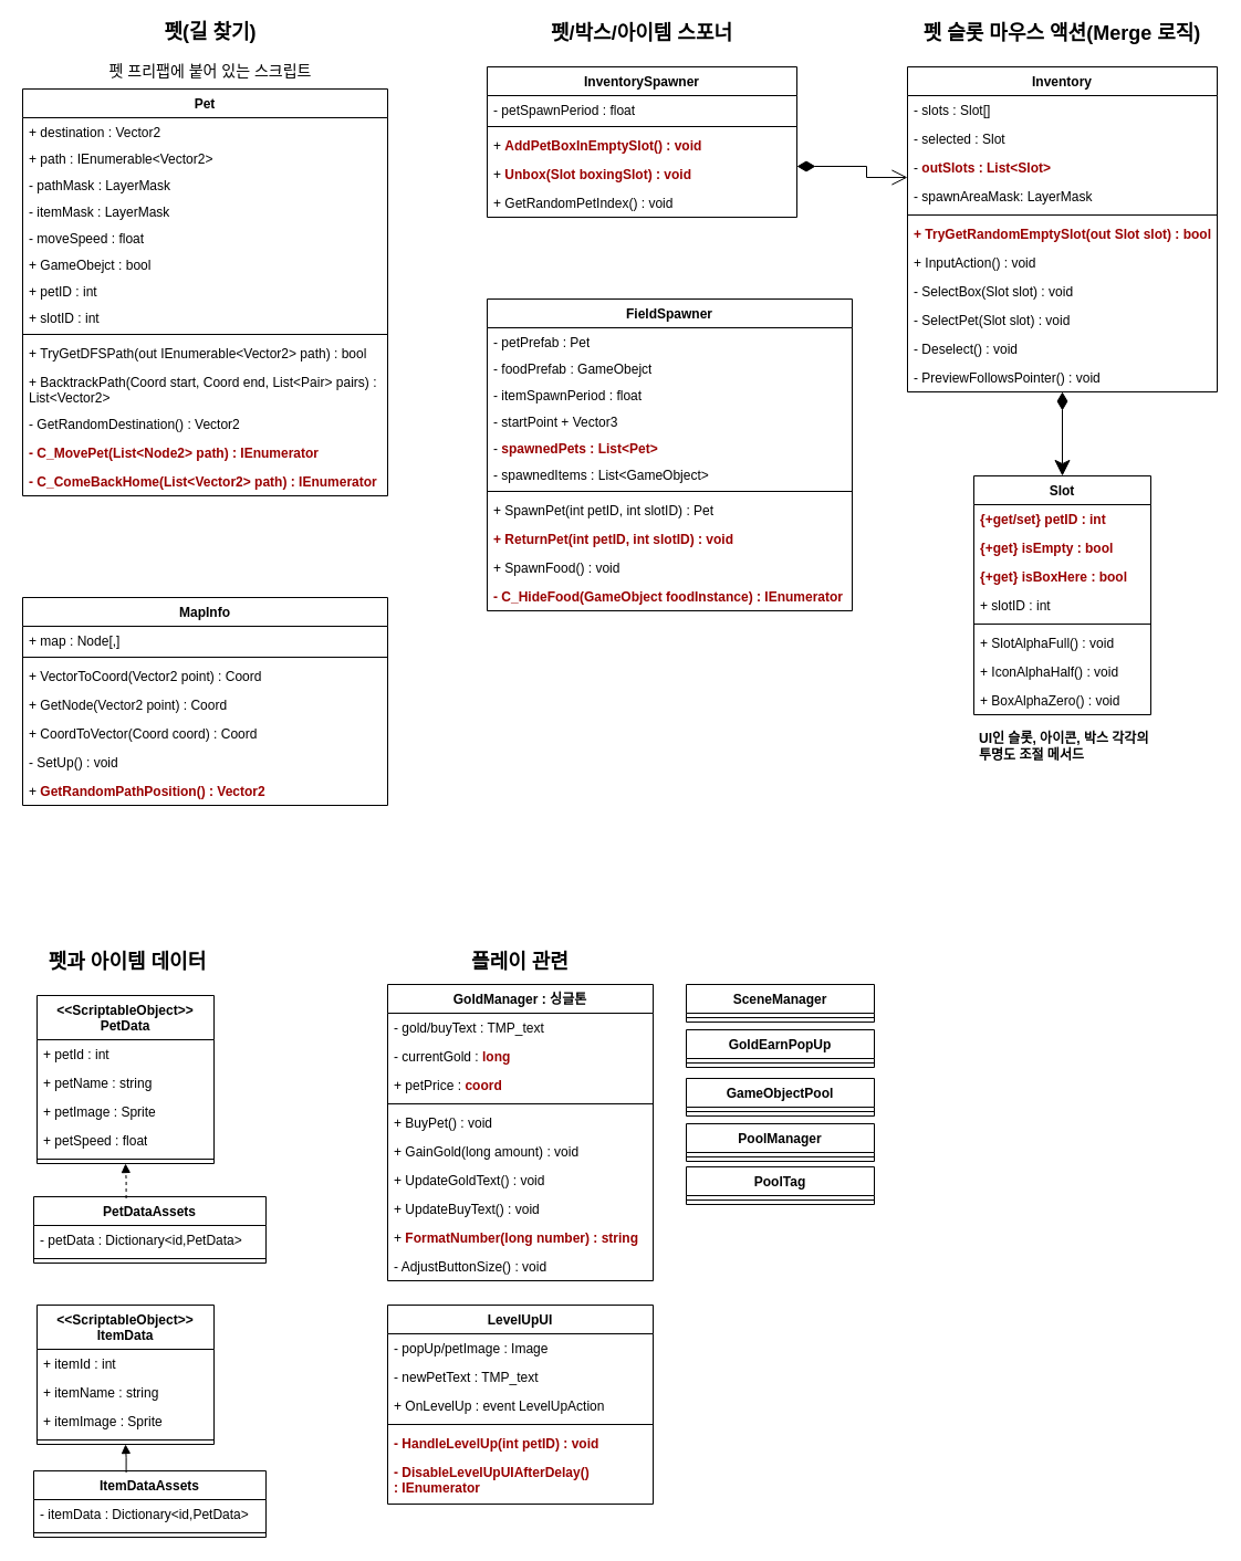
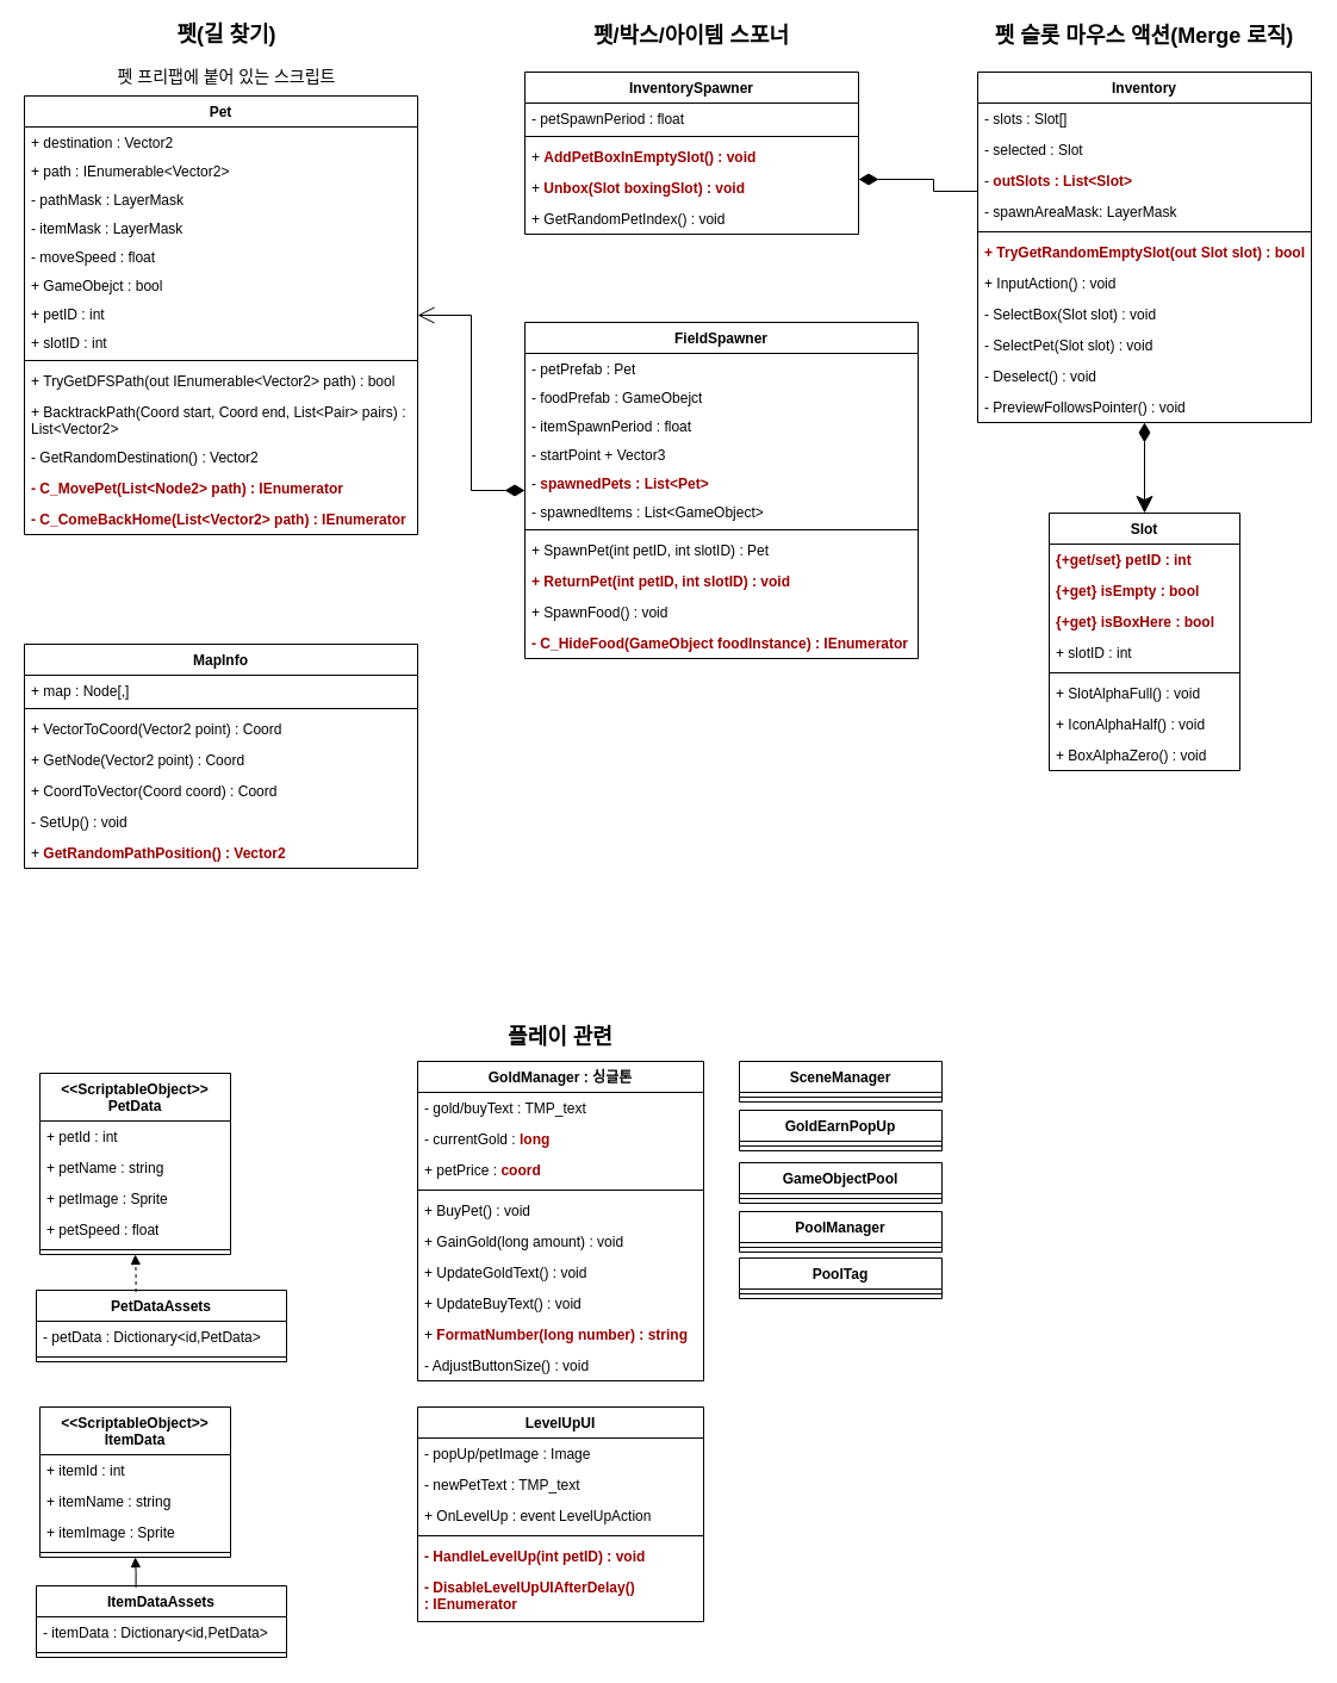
- <mxCell id="90" value="" style="endArrow=open;html=1;endSize=12;startArrow=diamondThin;startSize=14;startFill=1;edgeStyle=orthogonalEdgeStyle;align=left;verticalAlign=bottom;rounded=0;" edge="1" parent="1" source="33" target="2"><mxGeometry x="-1" y="3" relative="1" as="geometry"><mxPoint x="720" y="149.728" as="sourcePoint" /><mxPoint x="835.4" y="160.29" as="targetPoint" /><Array as="points"><mxPoint x="783" y="150" /><mxPoint x="783" y="160" /></Array></mxGeometry></mxCell>
+ <mxCell id="90" value="" style="endArrow=none;html=1;endSize=12;startArrow=diamondThin;startSize=14;startFill=1;edgeStyle=orthogonalEdgeStyle;align=left;verticalAlign=bottom;rounded=0;" edge="1" parent="1" source="33" target="2"><mxGeometry x="-1" y="3" relative="1" as="geometry"><mxPoint x="720" y="149.728" as="sourcePoint" /><mxPoint x="835.4" y="160.29" as="targetPoint" /><Array as="points"><mxPoint x="783" y="150" /><mxPoint x="783" y="160" /></Array></mxGeometry></mxCell>
+ <mxCell id="89" value="" style="endArrow=open;html=1;endSize=12;startArrow=diamondThin;startSize=14;startFill=1;edgeStyle=orthogonalEdgeStyle;align=left;verticalAlign=bottom;rounded=0;" edge="1" parent="1" source="52" target="65"><mxGeometry x="-1" y="3" relative="1" as="geometry"><mxPoint x="195" y="458" as="sourcePoint" /><mxPoint x="195" y="550" as="targetPoint" /></mxGeometry></mxCell>
- <mxCell id="88" value="&lt;h1 style=&quot;font-size: 12px;&quot;&gt;UI인 슬롯, 아이콘, 박스 각각의 투명도 조절 메서드&lt;/h1&gt;" style="text;html=1;strokeColor=none;fillColor=none;spacing=5;spacingTop=-20;whiteSpace=wrap;overflow=hidden;rounded=0;fontSize=12;verticalAlign=middle;align=left;" vertex="1" parent="1"><mxGeometry x="880" y="660" width="170" height="50" as="geometry" /></mxCell>
- <mxCell id="49" value="&lt;h1 style=&quot;font-size: 18px;&quot;&gt;펫과 아이템 데이터&lt;/h1&gt;" style="text;html=1;strokeColor=none;fillColor=none;spacing=5;spacingTop=-20;whiteSpace=wrap;overflow=hidden;rounded=0;fontSize=18;verticalAlign=middle;align=center;" vertex="1" parent="1"><mxGeometry x="30" y="860" width="170" height="40" as="geometry" /></mxCell>
